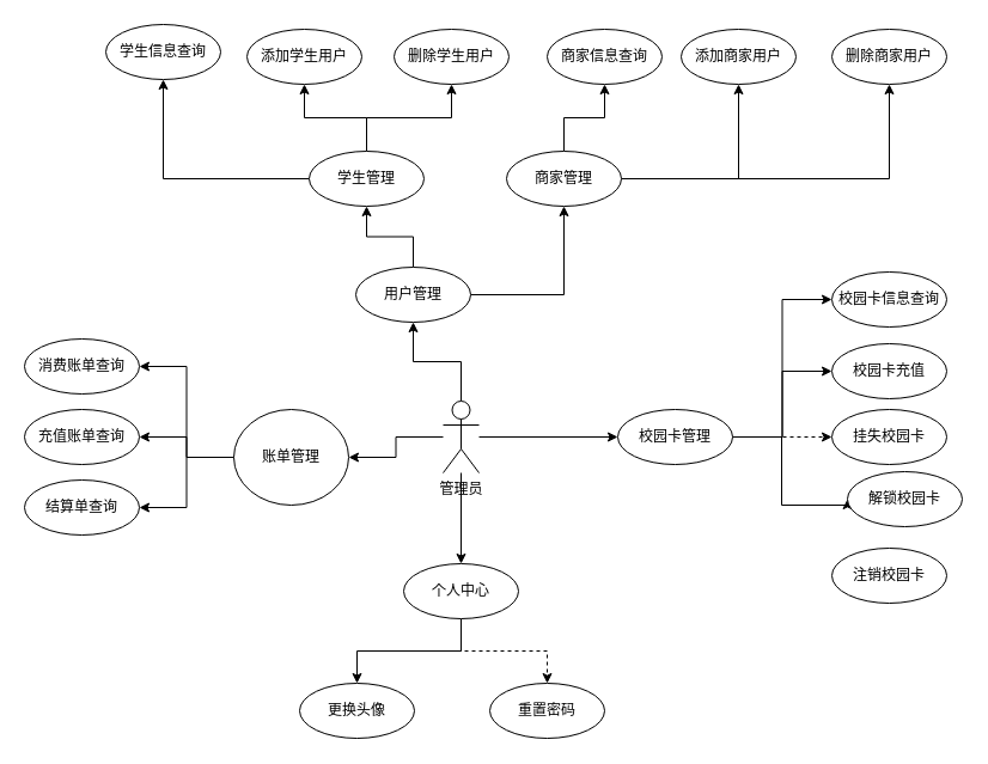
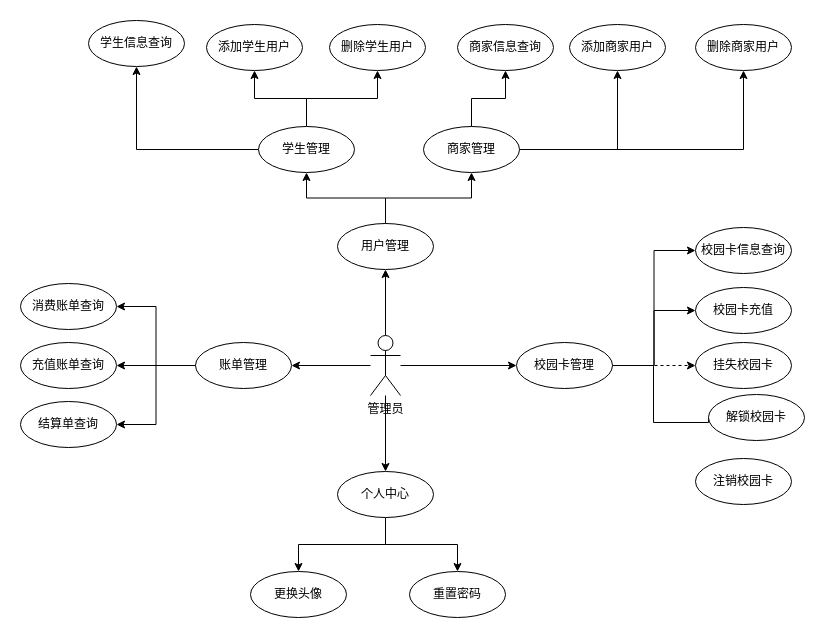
- <mxCell id="9" value="用户管理" style="ellipse;whiteSpace=wrap;html=1;" vertex="1" parent="1"><mxGeometry x="297" y="223" width="96" height="46" as="geometry" /></mxCell>
+ <mxCell id="9" value="用户管理" style="ellipse;whiteSpace=wrap;html=1;" vertex="1" parent="1"><mxGeometry x="337" y="223" width="96" height="46" as="geometry" /></mxCell>
- <mxCell id="26" value="账单管理" style="ellipse;whiteSpace=wrap;html=1;" vertex="1" parent="1"><mxGeometry x="195" y="342" width="96" height="80" as="geometry" /></mxCell>
+ <mxCell id="26" value="账单管理" style="ellipse;whiteSpace=wrap;html=1;" vertex="1" parent="1"><mxGeometry x="195" y="342" width="96" height="46" as="geometry" /></mxCell>
- <mxCell id="21" style="edgeStyle=orthogonalEdgeStyle;rounded=0;orthogonalLoop=1;jettySize=auto;html=1;entryX=0;entryY=0.5;entryDx=0;entryDy=0;" edge="1" parent="1" source="22" target="32"><mxGeometry relative="1" as="geometry"><Array as="points"><mxPoint x="653" y="365" /><mxPoint x="653" y="422" /></Array></mxGeometry></mxCell>
+ <mxCell id="21" style="edgeStyle=orthogonalEdgeStyle;rounded=0;orthogonalLoop=1;jettySize=auto;html=1;entryX=0;entryY=0.5;entryDx=0;entryDy=0;endArrow=none;" edge="1" parent="1" source="22" target="32"><mxGeometry relative="1" as="geometry"><Array as="points"><mxPoint x="653" y="365" /><mxPoint x="653" y="422" /></Array></mxGeometry></mxCell>
- <mxCell id="43" style="edgeStyle=orthogonalEdgeStyle;rounded=0;orthogonalLoop=1;jettySize=auto;html=1;entryX=0.5;entryY=0;entryDx=0;entryDy=0;dashed=1;" edge="1" parent="1" source="44" target="46"><mxGeometry relative="1" as="geometry" /></mxCell>
+ <mxCell id="43" style="edgeStyle=orthogonalEdgeStyle;rounded=0;orthogonalLoop=1;jettySize=auto;html=1;entryX=0.5;entryY=0;entryDx=0;entryDy=0;" edge="1" parent="1" source="44" target="46"><mxGeometry relative="1" as="geometry" /></mxCell>
